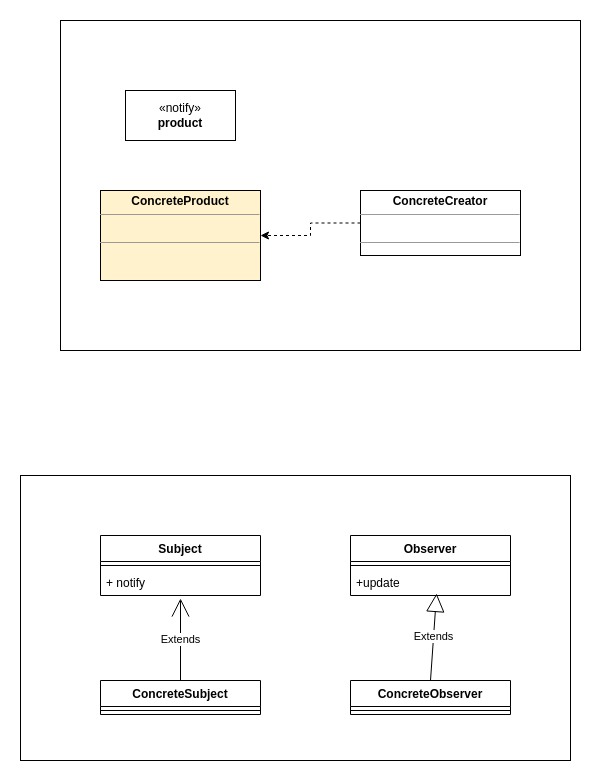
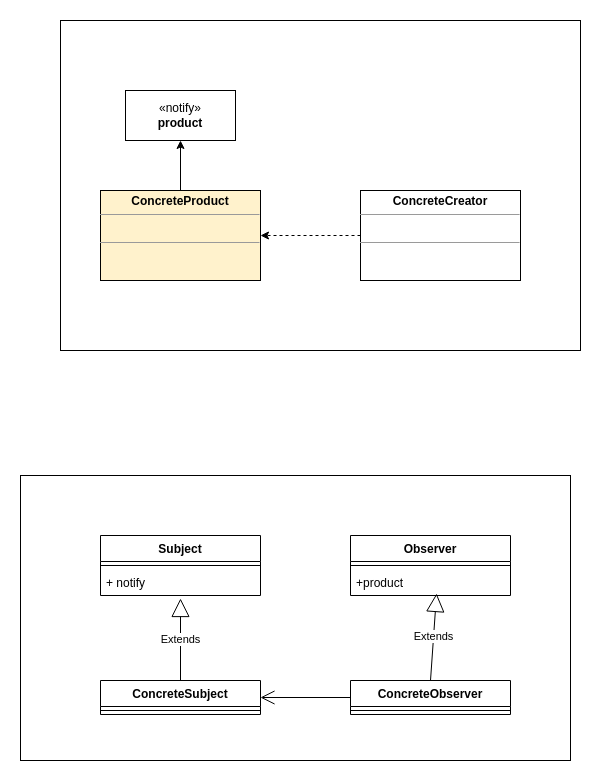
+ <mxCell id="4" style="edgeStyle=orthogonalEdgeStyle;rounded=0;orthogonalLoop=1;jettySize=auto;html=1;exitX=0.5;exitY=0;exitDx=0;exitDy=0;entryX=0.5;entryY=1;entryDx=0;entryDy=0;" parent="1" source="5" target="8" edge="1"><mxGeometry relative="1" as="geometry" /></mxCell>
- <mxCell id="7" value="&lt;p style=&quot;margin:0px;margin-top:4px;text-align:center;&quot;&gt;&lt;b&gt;ConcreteCreator&lt;/b&gt;&lt;/p&gt;&lt;hr size=&quot;1&quot;&gt;&lt;p style=&quot;margin:0px;margin-left:4px;&quot;&gt;&lt;br&gt;&lt;/p&gt;&lt;hr size=&quot;1&quot;&gt;&lt;p style=&quot;margin:0px;margin-left:4px;&quot;&gt;&lt;br&gt;&lt;/p&gt;" style="verticalAlign=top;align=left;overflow=fill;fontSize=12;fontFamily=Helvetica;html=1;whiteSpace=wrap;" parent="1" vertex="1"><mxGeometry x="360" y="190" width="160" height="65" as="geometry" /></mxCell>
+ <mxCell id="7" value="&lt;p style=&quot;margin:0px;margin-top:4px;text-align:center;&quot;&gt;&lt;b&gt;ConcreteCreator&lt;/b&gt;&lt;/p&gt;&lt;hr size=&quot;1&quot;&gt;&lt;p style=&quot;margin:0px;margin-left:4px;&quot;&gt;&lt;br&gt;&lt;/p&gt;&lt;hr size=&quot;1&quot;&gt;&lt;p style=&quot;margin:0px;margin-left:4px;&quot;&gt;&lt;br&gt;&lt;/p&gt;" style="verticalAlign=top;align=left;overflow=fill;fontSize=12;fontFamily=Helvetica;html=1;whiteSpace=wrap;" parent="1" vertex="1"><mxGeometry x="360" y="190" width="160" height="90" as="geometry" /></mxCell>
- <mxCell id="14" value="+update" style="text;strokeColor=none;fillColor=none;align=left;verticalAlign=top;spacingLeft=4;spacingRight=4;overflow=hidden;rotatable=0;points=[[0,0.5],[1,0.5]];portConstraint=eastwest;whiteSpace=wrap;html=1;" vertex="1" parent="12"><mxGeometry y="34" width="160" height="26" as="geometry" /></mxCell>
+ <mxCell id="14" value="+product" style="text;strokeColor=none;fillColor=none;align=left;verticalAlign=top;spacingLeft=4;spacingRight=4;overflow=hidden;rotatable=0;points=[[0,0.5],[1,0.5]];portConstraint=eastwest;whiteSpace=wrap;html=1;" vertex="1" parent="12"><mxGeometry y="34" width="160" height="26" as="geometry" /></mxCell>
- <mxCell id="19" value="Extends" style="endArrow=open;endSize=16;endFill=0;html=1;rounded=0;exitX=0.5;exitY=0;exitDx=0;exitDy=0;entryX=0.5;entryY=1.115;entryDx=0;entryDy=0;entryPerimeter=0;" edge="1" parent="1" source="15" target="11"><mxGeometry width="160" relative="1" as="geometry"><mxPoint x="370" y="620" as="sourcePoint" /><mxPoint x="530" y="620" as="targetPoint" /></mxGeometry></mxCell>
+ <mxCell id="19" value="Extends" style="endArrow=block;endSize=16;endFill=0;html=1;rounded=0;exitX=0.5;exitY=0;exitDx=0;exitDy=0;entryX=0.5;entryY=1.115;entryDx=0;entryDy=0;entryPerimeter=0;" edge="1" parent="1" source="15" target="11"><mxGeometry width="160" relative="1" as="geometry"><mxPoint x="370" y="620" as="sourcePoint" /><mxPoint x="530" y="620" as="targetPoint" /></mxGeometry></mxCell>
+ <mxCell id="21" value="" style="endArrow=open;endFill=1;endSize=12;html=1;rounded=0;entryX=1;entryY=0.5;entryDx=0;entryDy=0;exitX=0;exitY=0.5;exitDx=0;exitDy=0;" edge="1" parent="1" source="17" target="15"><mxGeometry width="160" relative="1" as="geometry"><mxPoint x="370" y="620" as="sourcePoint" /><mxPoint x="530" y="620" as="targetPoint" /></mxGeometry></mxCell>
